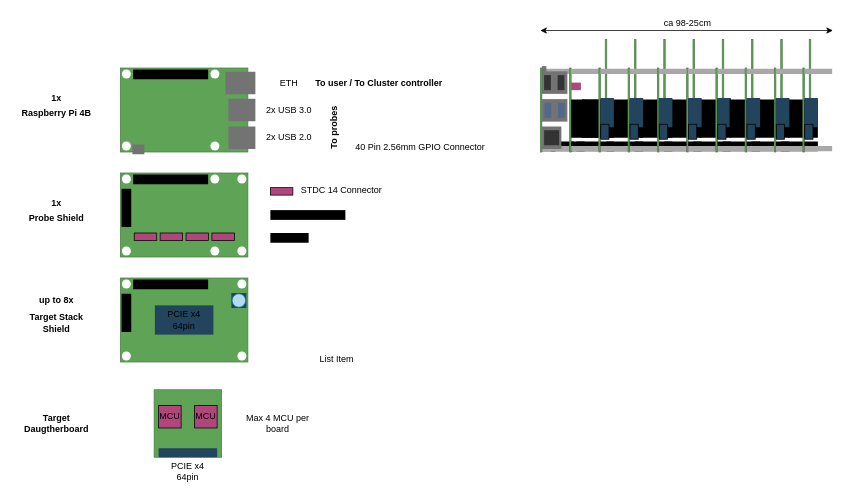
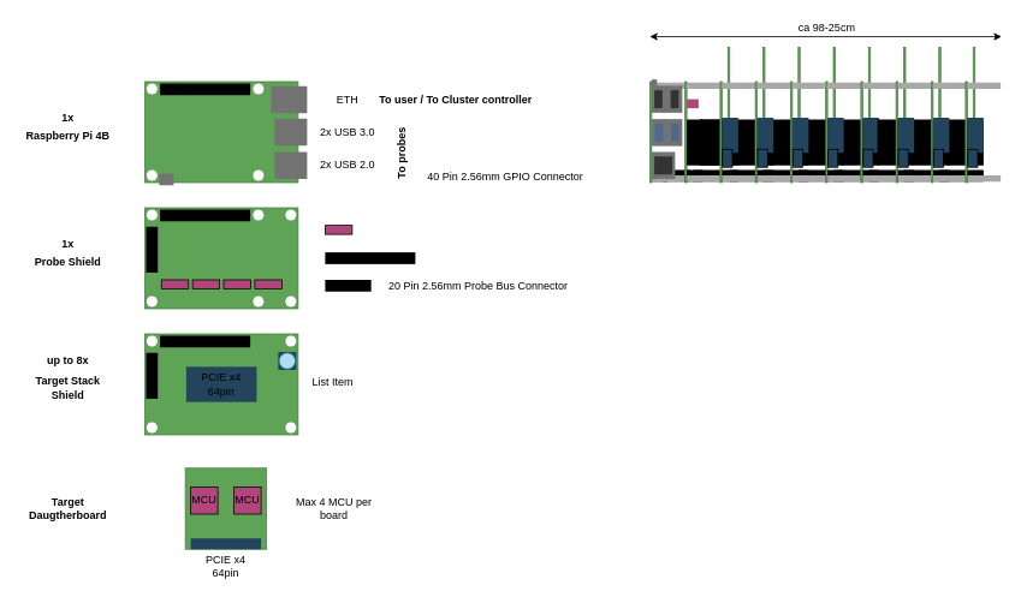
- <mxCell id="47" value="STDC 14 Connector" style="text;html=1;strokeColor=none;fillColor=none;align=center;verticalAlign=middle;whiteSpace=wrap;rounded=0;" parent="1" vertex="1"><mxGeometry x="390" y="243" width="130" height="20" as="geometry" /></mxCell>
+ <mxCell id="62" value="20 Pin 2.56mm Probe Bus Connector" style="text;html=1;strokeColor=none;fillColor=none;align=center;verticalAlign=middle;whiteSpace=wrap;rounded=0;" parent="1" vertex="1"><mxGeometry x="420" y="306.5" width="220" height="20" as="geometry" /></mxCell>
- <mxCell id="58" value="List Item" style="text;strokeColor=none;fillColor=none;align=left;verticalAlign=top;spacingLeft=4;spacingRight=4;overflow=hidden;rotatable=0;points=[[0,0.5],[1,0.5]];portConstraint=eastwest;" parent="1" vertex="1"><mxGeometry x="420" y="465" width="60" height="26" as="geometry" /></mxCell>
+ <mxCell id="58" value="List Item" style="text;strokeColor=none;fillColor=none;align=left;verticalAlign=top;spacingLeft=4;spacingRight=4;overflow=hidden;rotatable=0;points=[[0,0.5],[1,0.5]];portConstraint=eastwest;" parent="1" vertex="1"><mxGeometry x="340" y="410" width="60" height="26" as="geometry" /></mxCell>
